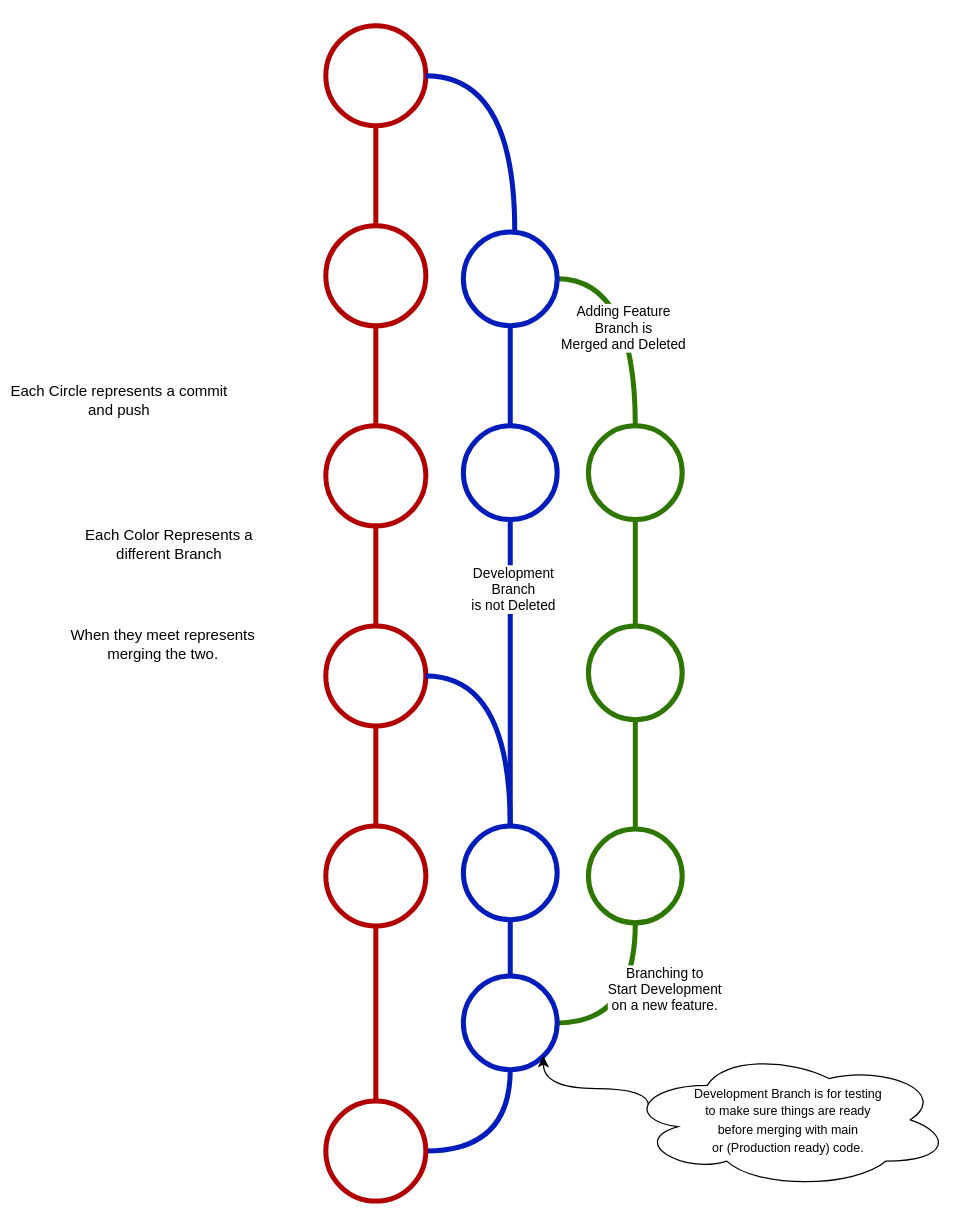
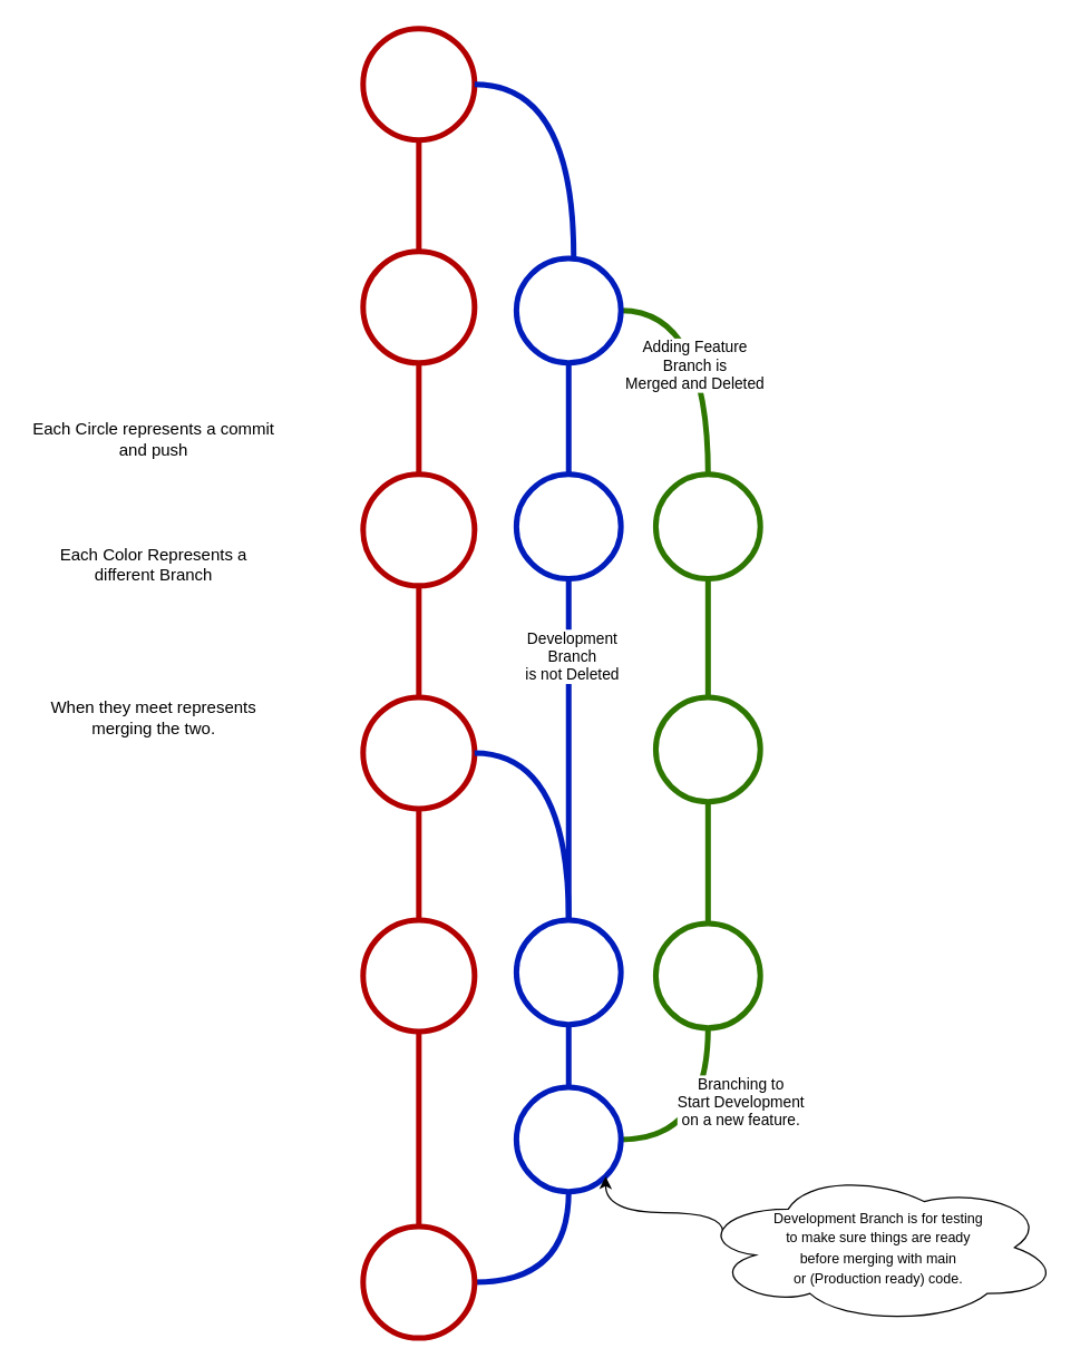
- <mxCell id="33" value="Each Circle represents a commit and push" style="text;html=1;align=center;verticalAlign=middle;whiteSpace=wrap;rounded=0;" vertex="1" parent="1"><mxGeometry x="5" y="285" width="180" height="70" as="geometry" /></mxCell>
+ <mxCell id="33" value="Each Circle represents a commit and push" style="text;html=1;align=center;verticalAlign=middle;whiteSpace=wrap;rounded=0;" vertex="1" parent="1"><mxGeometry x="20" y="280" width="180" height="70" as="geometry" /></mxCell>
- <mxCell id="34" value="Each Color Represents a different Branch" style="text;html=1;align=center;verticalAlign=middle;whiteSpace=wrap;rounded=0;" vertex="1" parent="1"><mxGeometry x="45" y="400" width="180" height="70" as="geometry" /></mxCell>
+ <mxCell id="34" value="Each Color Represents a different Branch" style="text;html=1;align=center;verticalAlign=middle;whiteSpace=wrap;rounded=0;" vertex="1" parent="1"><mxGeometry x="20" y="370" width="180" height="70" as="geometry" /></mxCell>
- <mxCell id="35" value="When they meet represents merging the two." style="text;html=1;align=center;verticalAlign=middle;whiteSpace=wrap;rounded=0;" vertex="1" parent="1"><mxGeometry x="40" y="480" width="180" height="70" as="geometry" /></mxCell>
+ <mxCell id="35" value="When they meet represents merging the two." style="text;html=1;align=center;verticalAlign=middle;whiteSpace=wrap;rounded=0;" vertex="1" parent="1"><mxGeometry x="20" y="480" width="180" height="70" as="geometry" /></mxCell>
